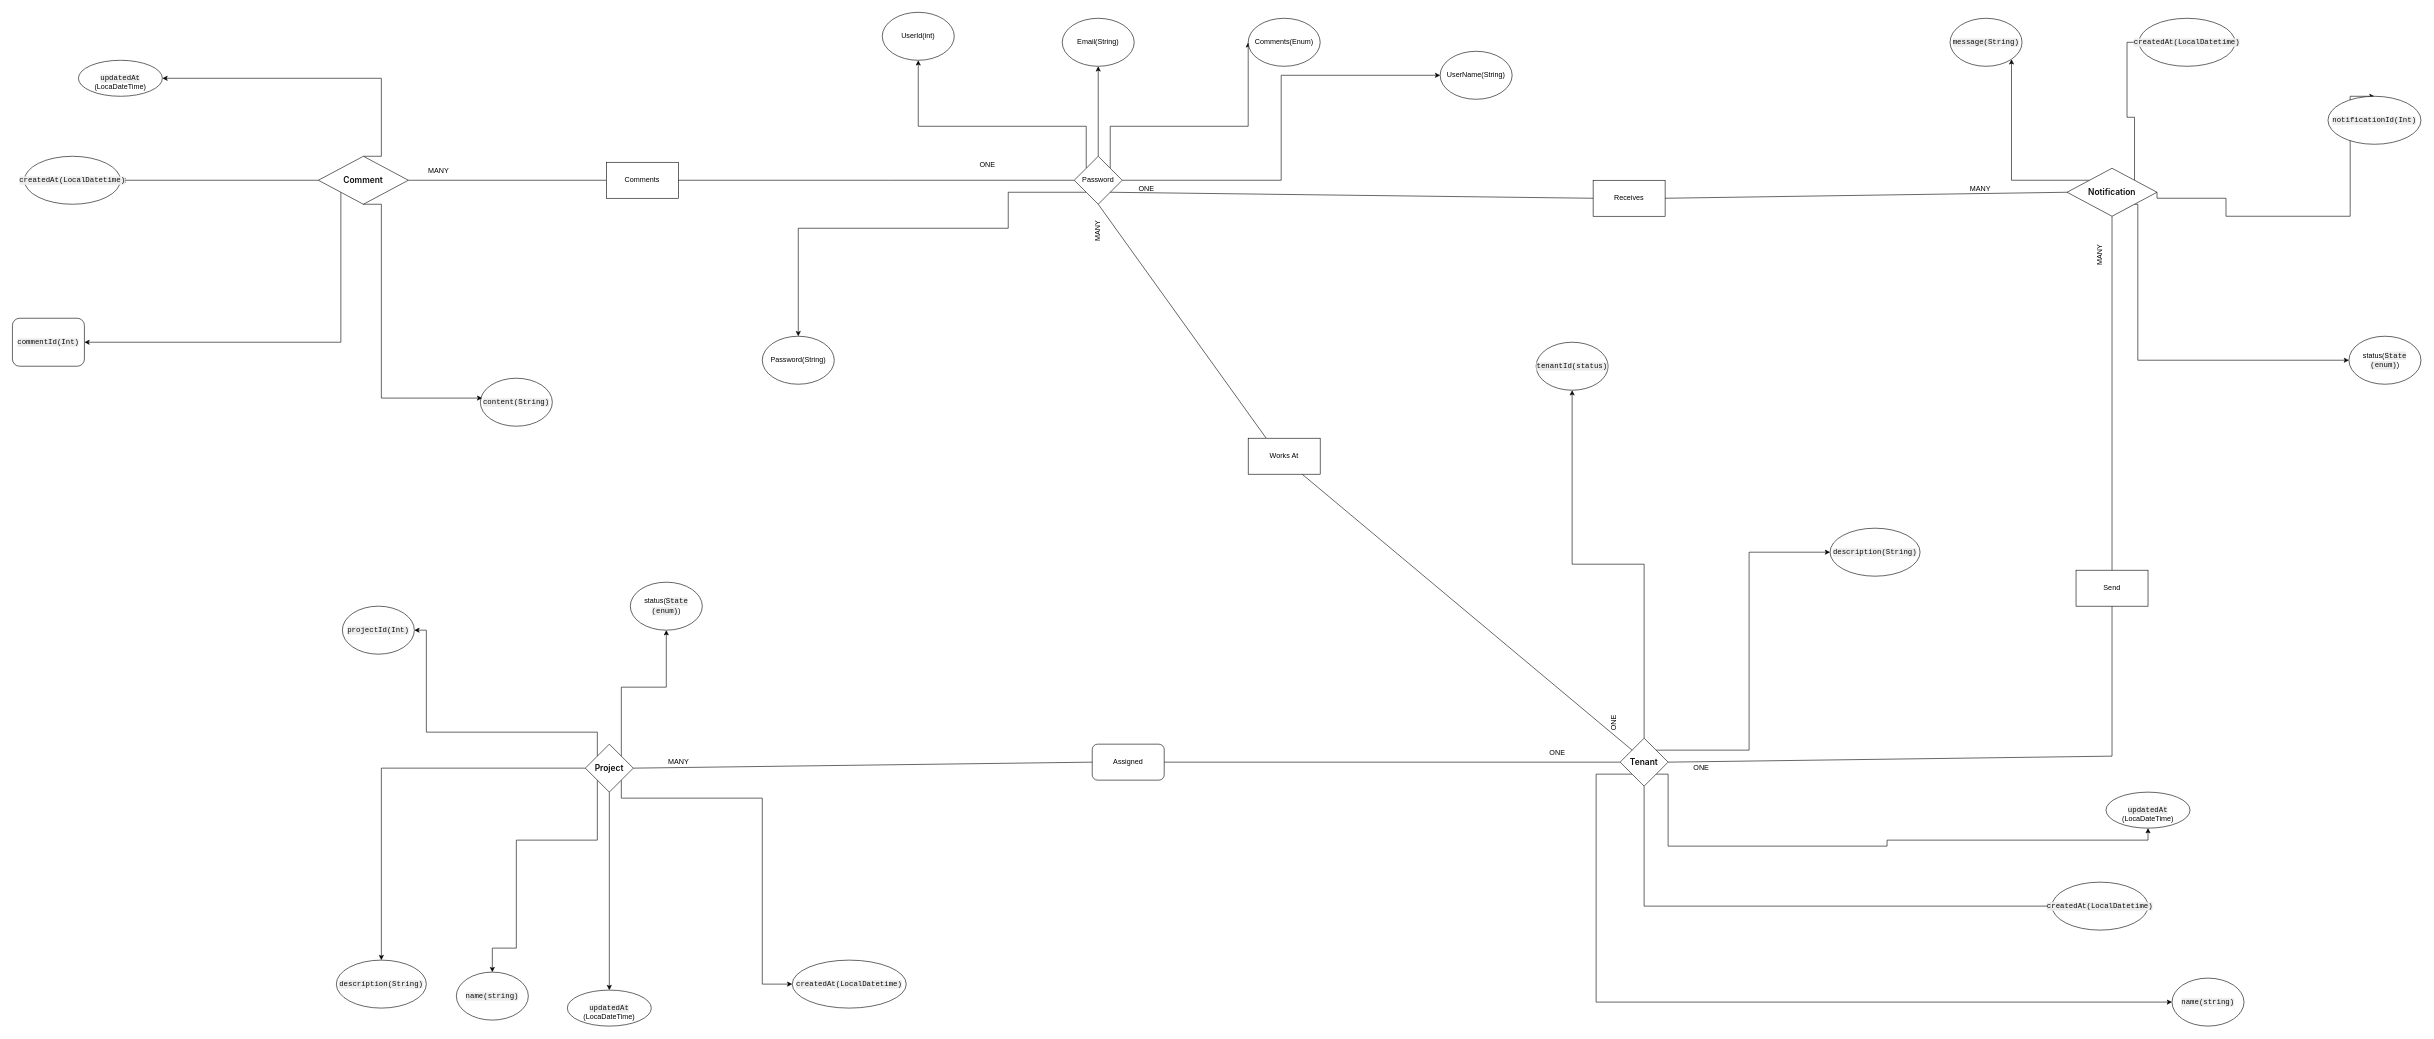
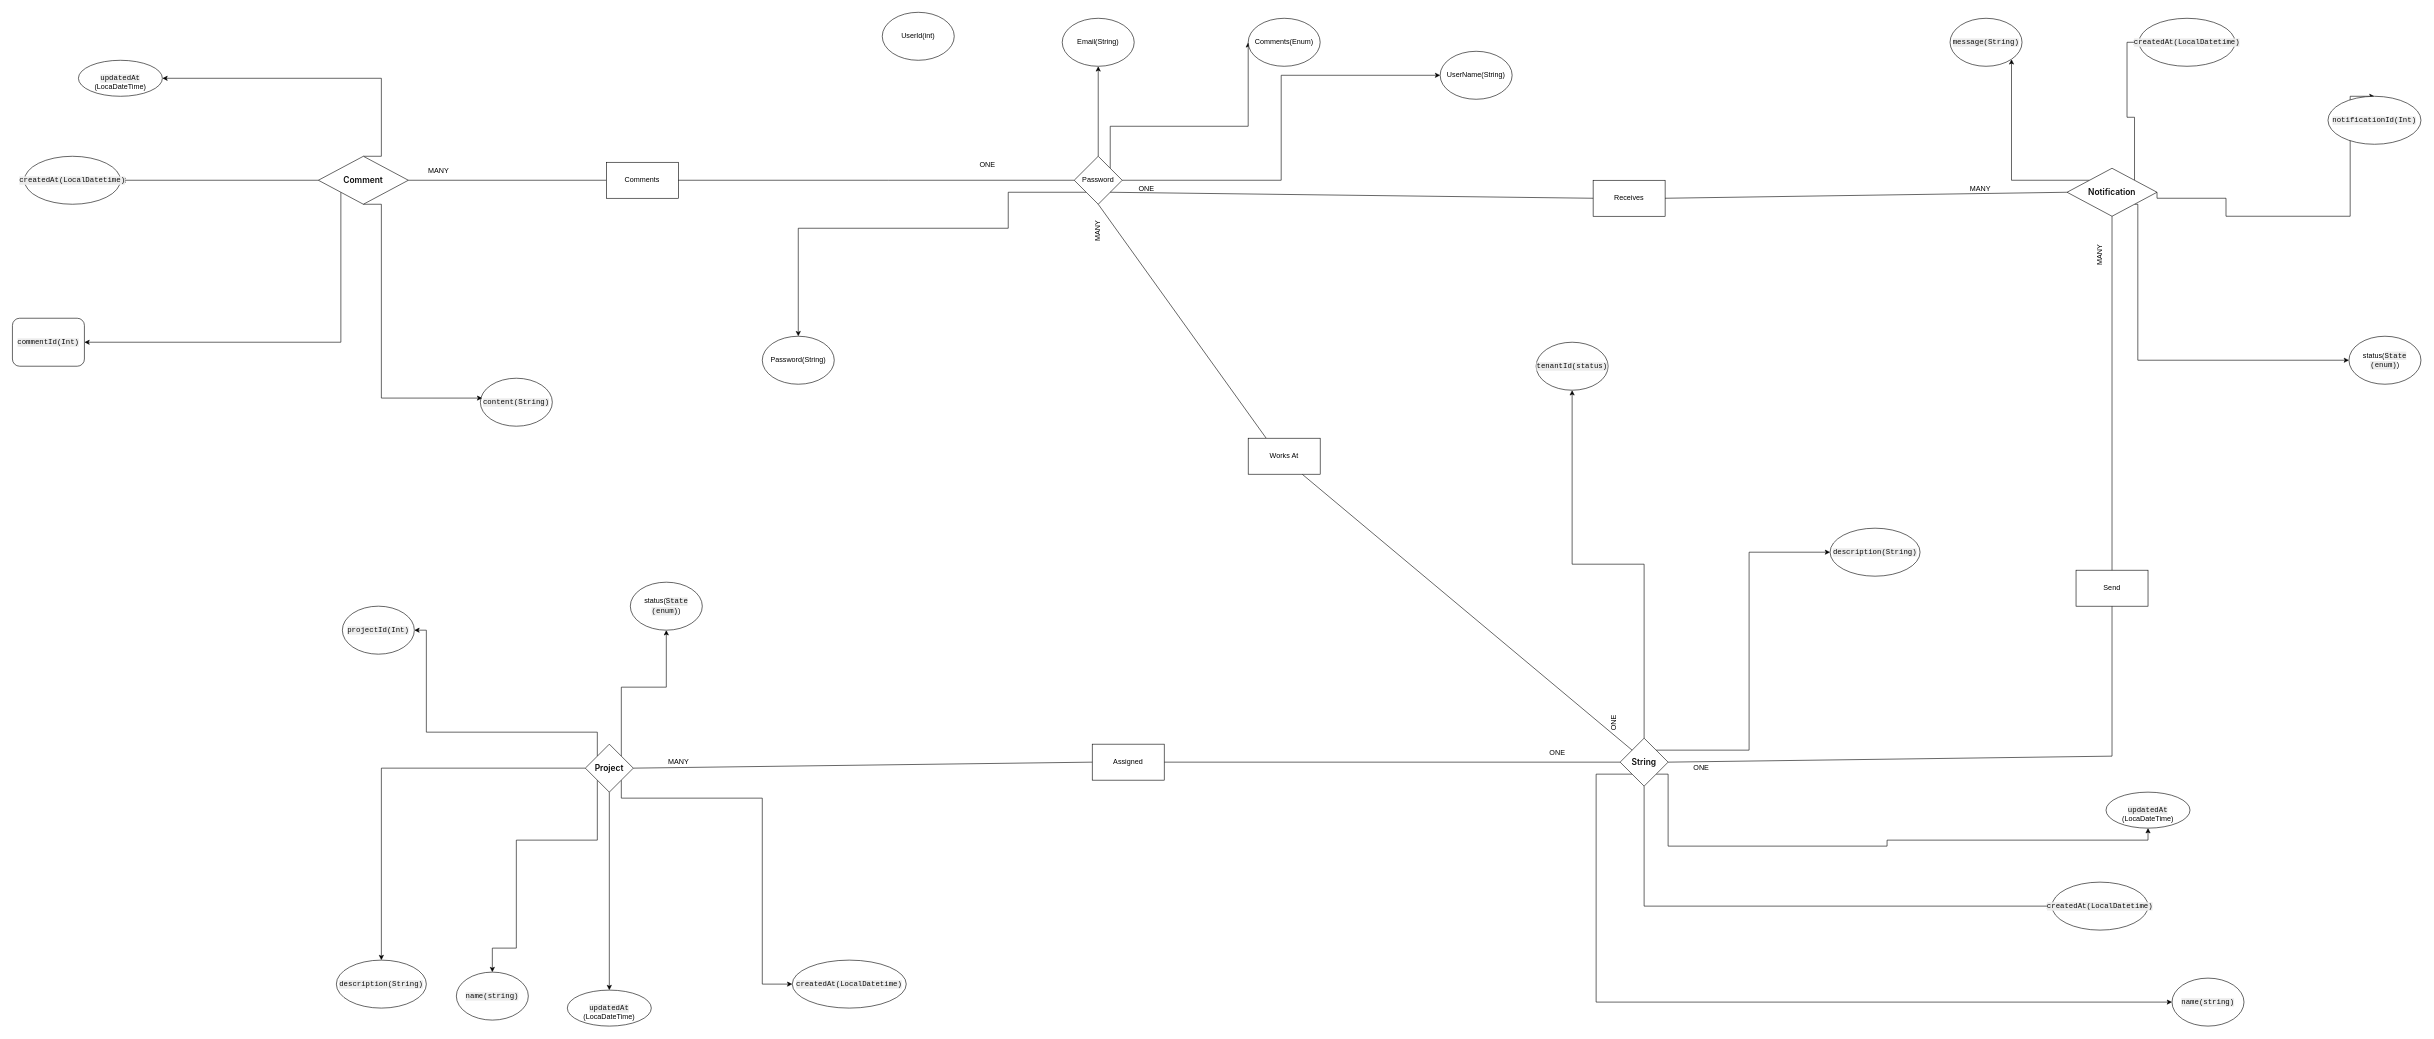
- <mxCell id="47" style="edgeStyle=orthogonalEdgeStyle;rounded=0;orthogonalLoop=1;jettySize=auto;html=1;exitX=0;exitY=0;exitDx=0;exitDy=0;" parent="1" source="51" target="2" edge="1"><mxGeometry relative="1" as="geometry"><mxPoint x="1580" y="320" as="targetPoint" /><mxPoint x="1750" y="250" as="sourcePoint" /><Array as="points"><mxPoint x="1810" y="210" /><mxPoint x="1530" y="210" /></Array></mxGeometry></mxCell>
- <mxCell id="63" value="Assigned" style="whiteSpace=wrap;html=1;rounded=1;" parent="1" vertex="1"><mxGeometry x="1820" y="1240" width="120" height="60" as="geometry" /></mxCell>
+ <mxCell id="63" value="Assigned" style="rounded=0;whiteSpace=wrap;html=1;" parent="1" vertex="1"><mxGeometry x="1820" y="1240" width="120" height="60" as="geometry" /></mxCell>
- <mxCell id="10" value="&lt;span style=&quot;border: 0px solid rgb(227, 227, 227); box-sizing: border-box; --tw-border-spacing-x: 0; --tw-border-spacing-y: 0; --tw-translate-x: 0; --tw-translate-y: 0; --tw-rotate: 0; --tw-skew-x: 0; --tw-skew-y: 0; --tw-scale-x: 1; --tw-scale-y: 1; --tw-pan-x: ; --tw-pan-y: ; --tw-pinch-zoom: ; --tw-scroll-snap-strictness: proximity; --tw-gradient-from-position: ; --tw-gradient-via-position: ; --tw-gradient-to-position: ; --tw-ordinal: ; --tw-slashed-zero: ; --tw-numeric-figure: ; --tw-numeric-spacing: ; --tw-numeric-fraction: ; --tw-ring-inset: ; --tw-ring-offset-width: 0px; --tw-ring-offset-color: #fff; --tw-ring-color: rgba(69,89,164,.5); --tw-ring-offset-shadow: 0 0 #0000; --tw-ring-shadow: 0 0 #0000; --tw-shadow: 0 0 #0000; --tw-shadow-colored: 0 0 #0000; --tw-blur: ; --tw-brightness: ; --tw-contrast: ; --tw-grayscale: ; --tw-hue-rotate: ; --tw-invert: ; --tw-saturate: ; --tw-sepia: ; --tw-drop-shadow: ; --tw-backdrop-blur: ; --tw-backdrop-brightness: ; --tw-backdrop-contrast: ; --tw-backdrop-grayscale: ; --tw-backdrop-hue-rotate: ; --tw-backdrop-invert: ; --tw-backdrop-opacity: ; --tw-backdrop-saturate: ; --tw-backdrop-sepia: ; --tw-contain-size: ; --tw-contain-layout: ; --tw-contain-paint: ; --tw-contain-style: ; scrollbar-color: var(--gray-200) transparent; font-weight: 600; color: rgb(13, 13, 13); font-family: ui-sans-serif, -apple-system, system-ui, &amp;quot;Segoe UI&amp;quot;, Helvetica, &amp;quot;Apple Color Emoji&amp;quot;, Arial, sans-serif, &amp;quot;Segoe UI Emoji&amp;quot;, &amp;quot;Segoe UI Symbol&amp;quot;; font-size: 14px; text-align: left; background-color: rgb(255, 255, 255);&quot;&gt;Tenant&lt;/span&gt;" style="rhombus;whiteSpace=wrap;html=1;" parent="1" vertex="1"><mxGeometry x="2700" y="1230" width="80" height="80" as="geometry" /></mxCell>
+ <mxCell id="10" value="&lt;span style=&quot;border: 0px solid rgb(227, 227, 227); box-sizing: border-box; --tw-border-spacing-x: 0; --tw-border-spacing-y: 0; --tw-translate-x: 0; --tw-translate-y: 0; --tw-rotate: 0; --tw-skew-x: 0; --tw-skew-y: 0; --tw-scale-x: 1; --tw-scale-y: 1; --tw-pan-x: ; --tw-pan-y: ; --tw-pinch-zoom: ; --tw-scroll-snap-strictness: proximity; --tw-gradient-from-position: ; --tw-gradient-via-position: ; --tw-gradient-to-position: ; --tw-ordinal: ; --tw-slashed-zero: ; --tw-numeric-figure: ; --tw-numeric-spacing: ; --tw-numeric-fraction: ; --tw-ring-inset: ; --tw-ring-offset-width: 0px; --tw-ring-offset-color: #fff; --tw-ring-color: rgba(69,89,164,.5); --tw-ring-offset-shadow: 0 0 #0000; --tw-ring-shadow: 0 0 #0000; --tw-shadow: 0 0 #0000; --tw-shadow-colored: 0 0 #0000; --tw-blur: ; --tw-brightness: ; --tw-contrast: ; --tw-grayscale: ; --tw-hue-rotate: ; --tw-invert: ; --tw-saturate: ; --tw-sepia: ; --tw-drop-shadow: ; --tw-backdrop-blur: ; --tw-backdrop-brightness: ; --tw-backdrop-contrast: ; --tw-backdrop-grayscale: ; --tw-backdrop-hue-rotate: ; --tw-backdrop-invert: ; --tw-backdrop-opacity: ; --tw-backdrop-saturate: ; --tw-backdrop-sepia: ; --tw-contain-size: ; --tw-contain-layout: ; --tw-contain-paint: ; --tw-contain-style: ; scrollbar-color: var(--gray-200) transparent; font-weight: 600; color: rgb(13, 13, 13); font-family: ui-sans-serif, -apple-system, system-ui, &amp;quot;Segoe UI&amp;quot;, Helvetica, &amp;quot;Apple Color Emoji&amp;quot;, Arial, sans-serif, &amp;quot;Segoe UI Emoji&amp;quot;, &amp;quot;Segoe UI Symbol&amp;quot;; font-size: 14px; text-align: left; background-color: rgb(255, 255, 255);&quot;&gt;String&lt;/span&gt;" style="rhombus;whiteSpace=wrap;html=1;" parent="1" vertex="1"><mxGeometry x="2700" y="1230" width="80" height="80" as="geometry" /></mxCell>
